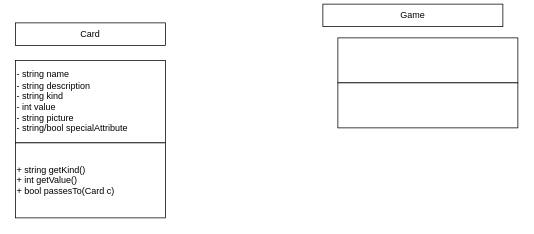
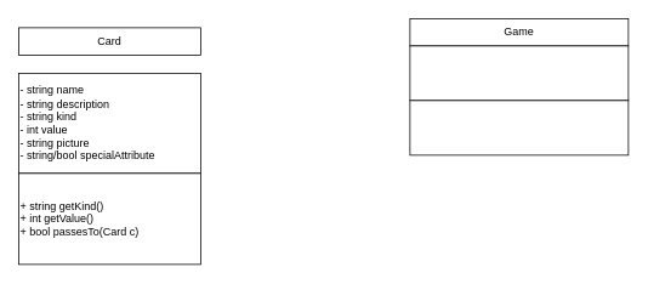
- <mxCell id="5" value="Game" style="rounded=0;whiteSpace=wrap;html=1;" vertex="1" parent="1"><mxGeometry x="430" y="5" width="240" height="30" as="geometry" /></mxCell>
+ <mxCell id="5" value="Game" style="rounded=0;whiteSpace=wrap;html=1;" vertex="1" parent="1"><mxGeometry x="450" y="20" width="240" height="30" as="geometry" /></mxCell>
